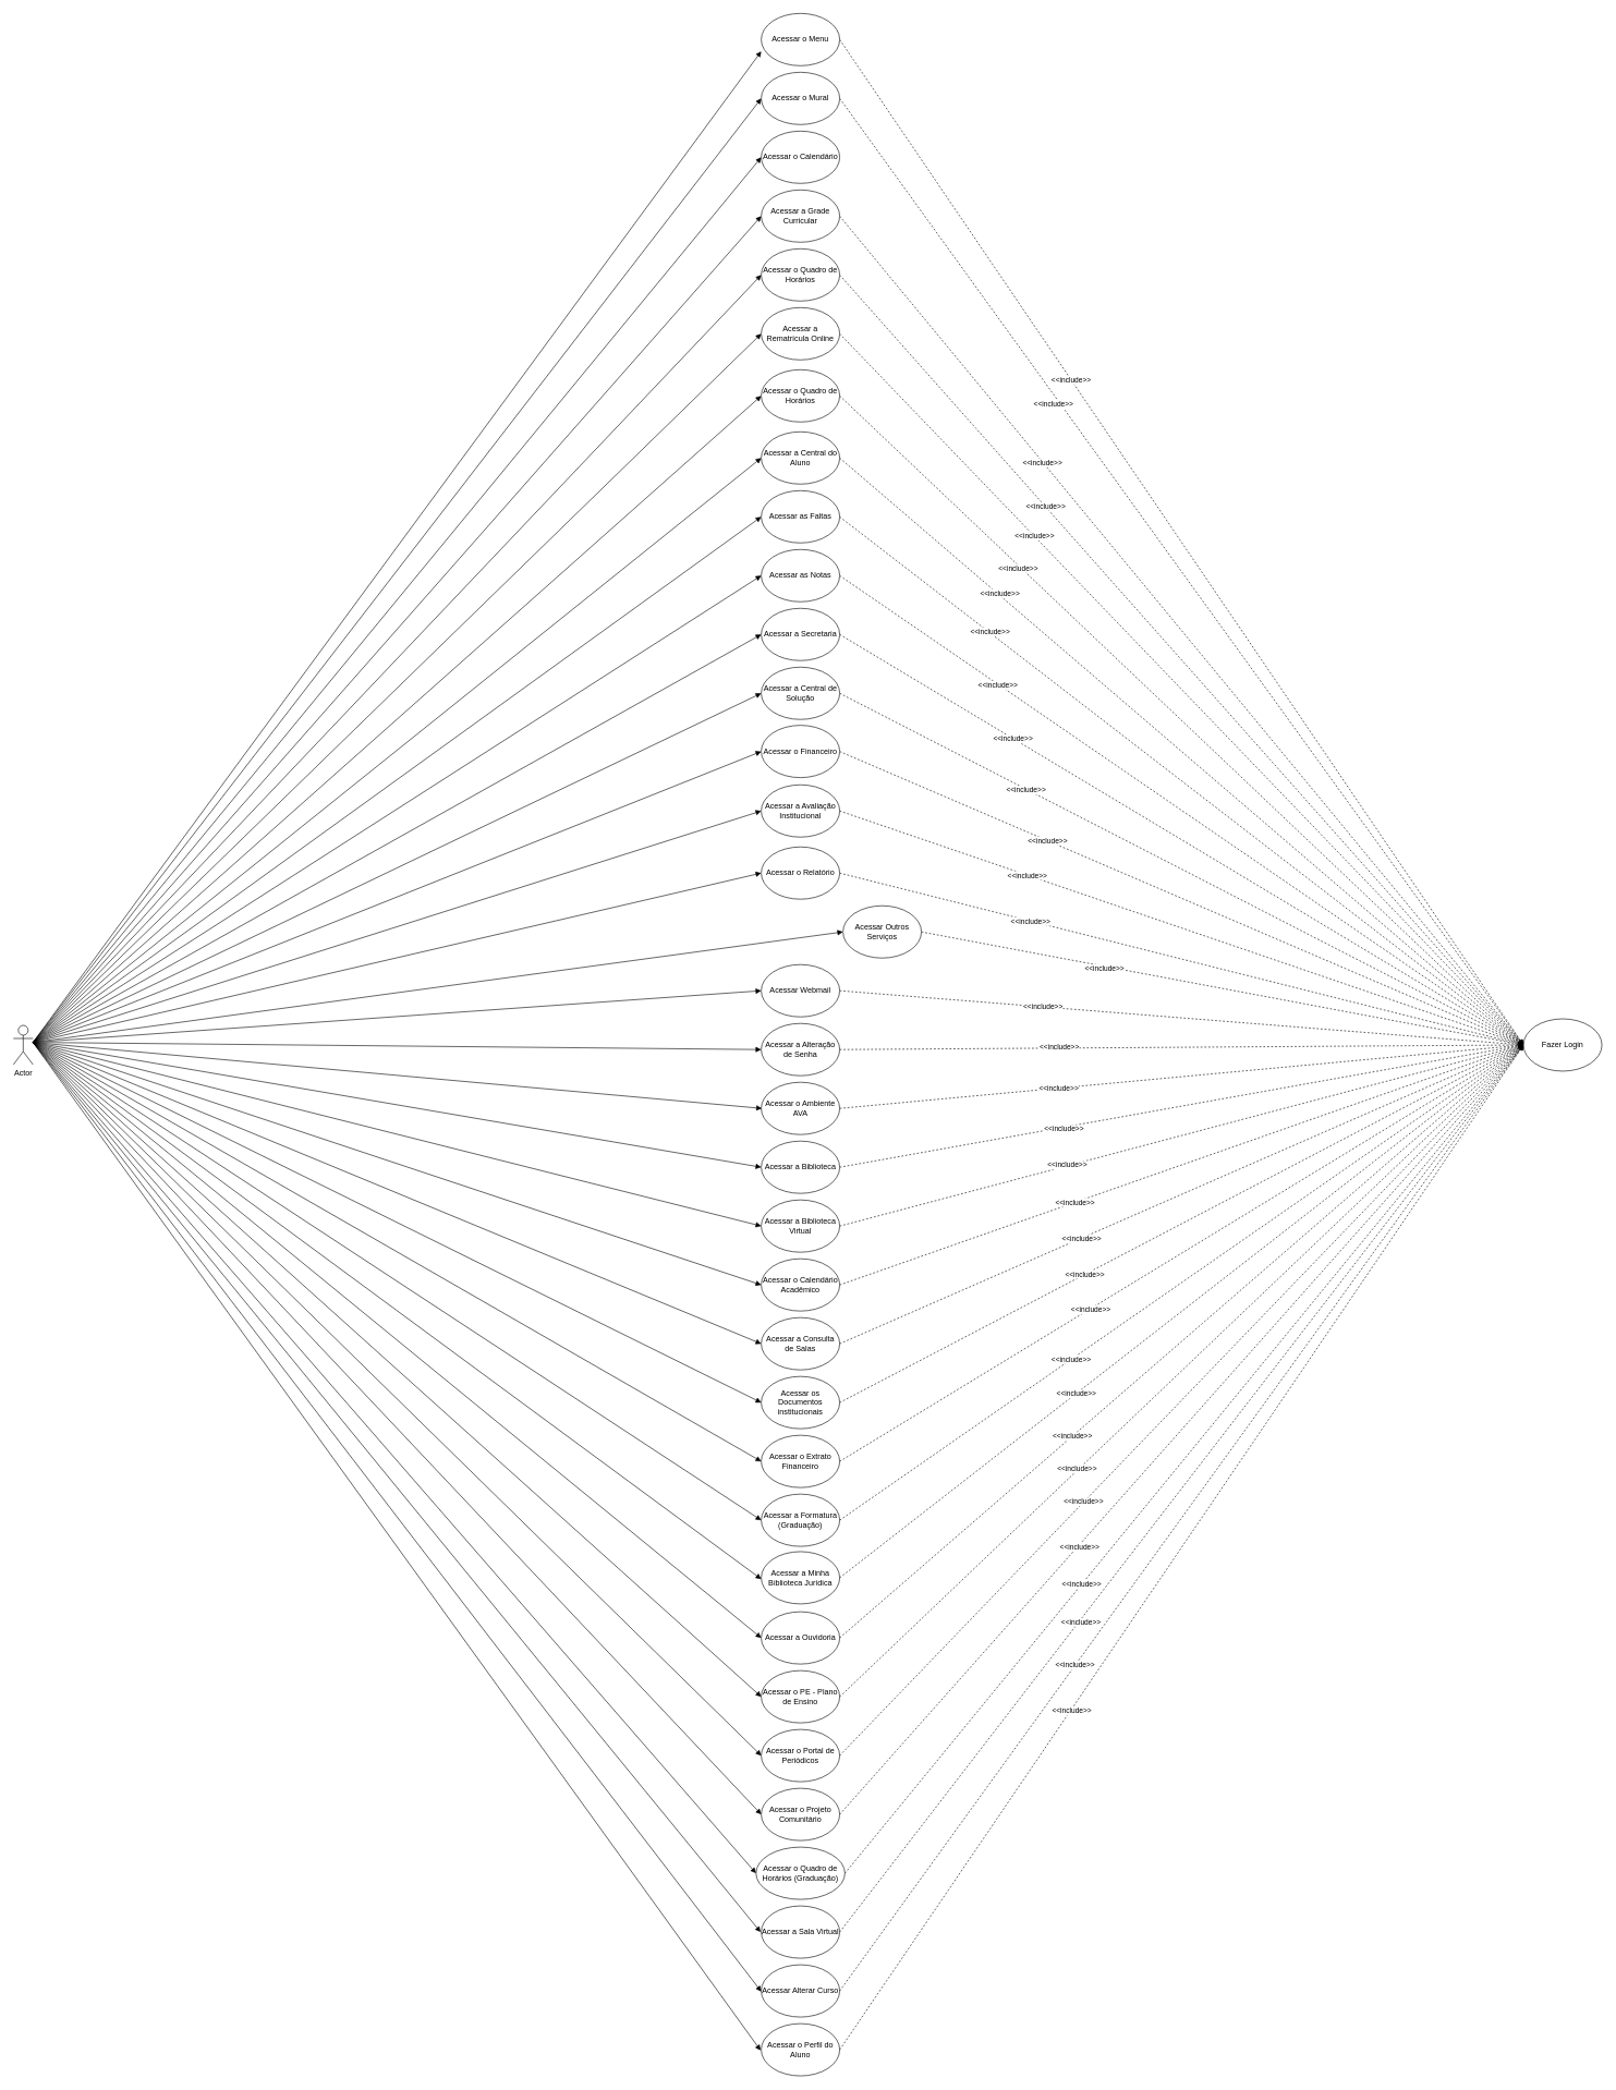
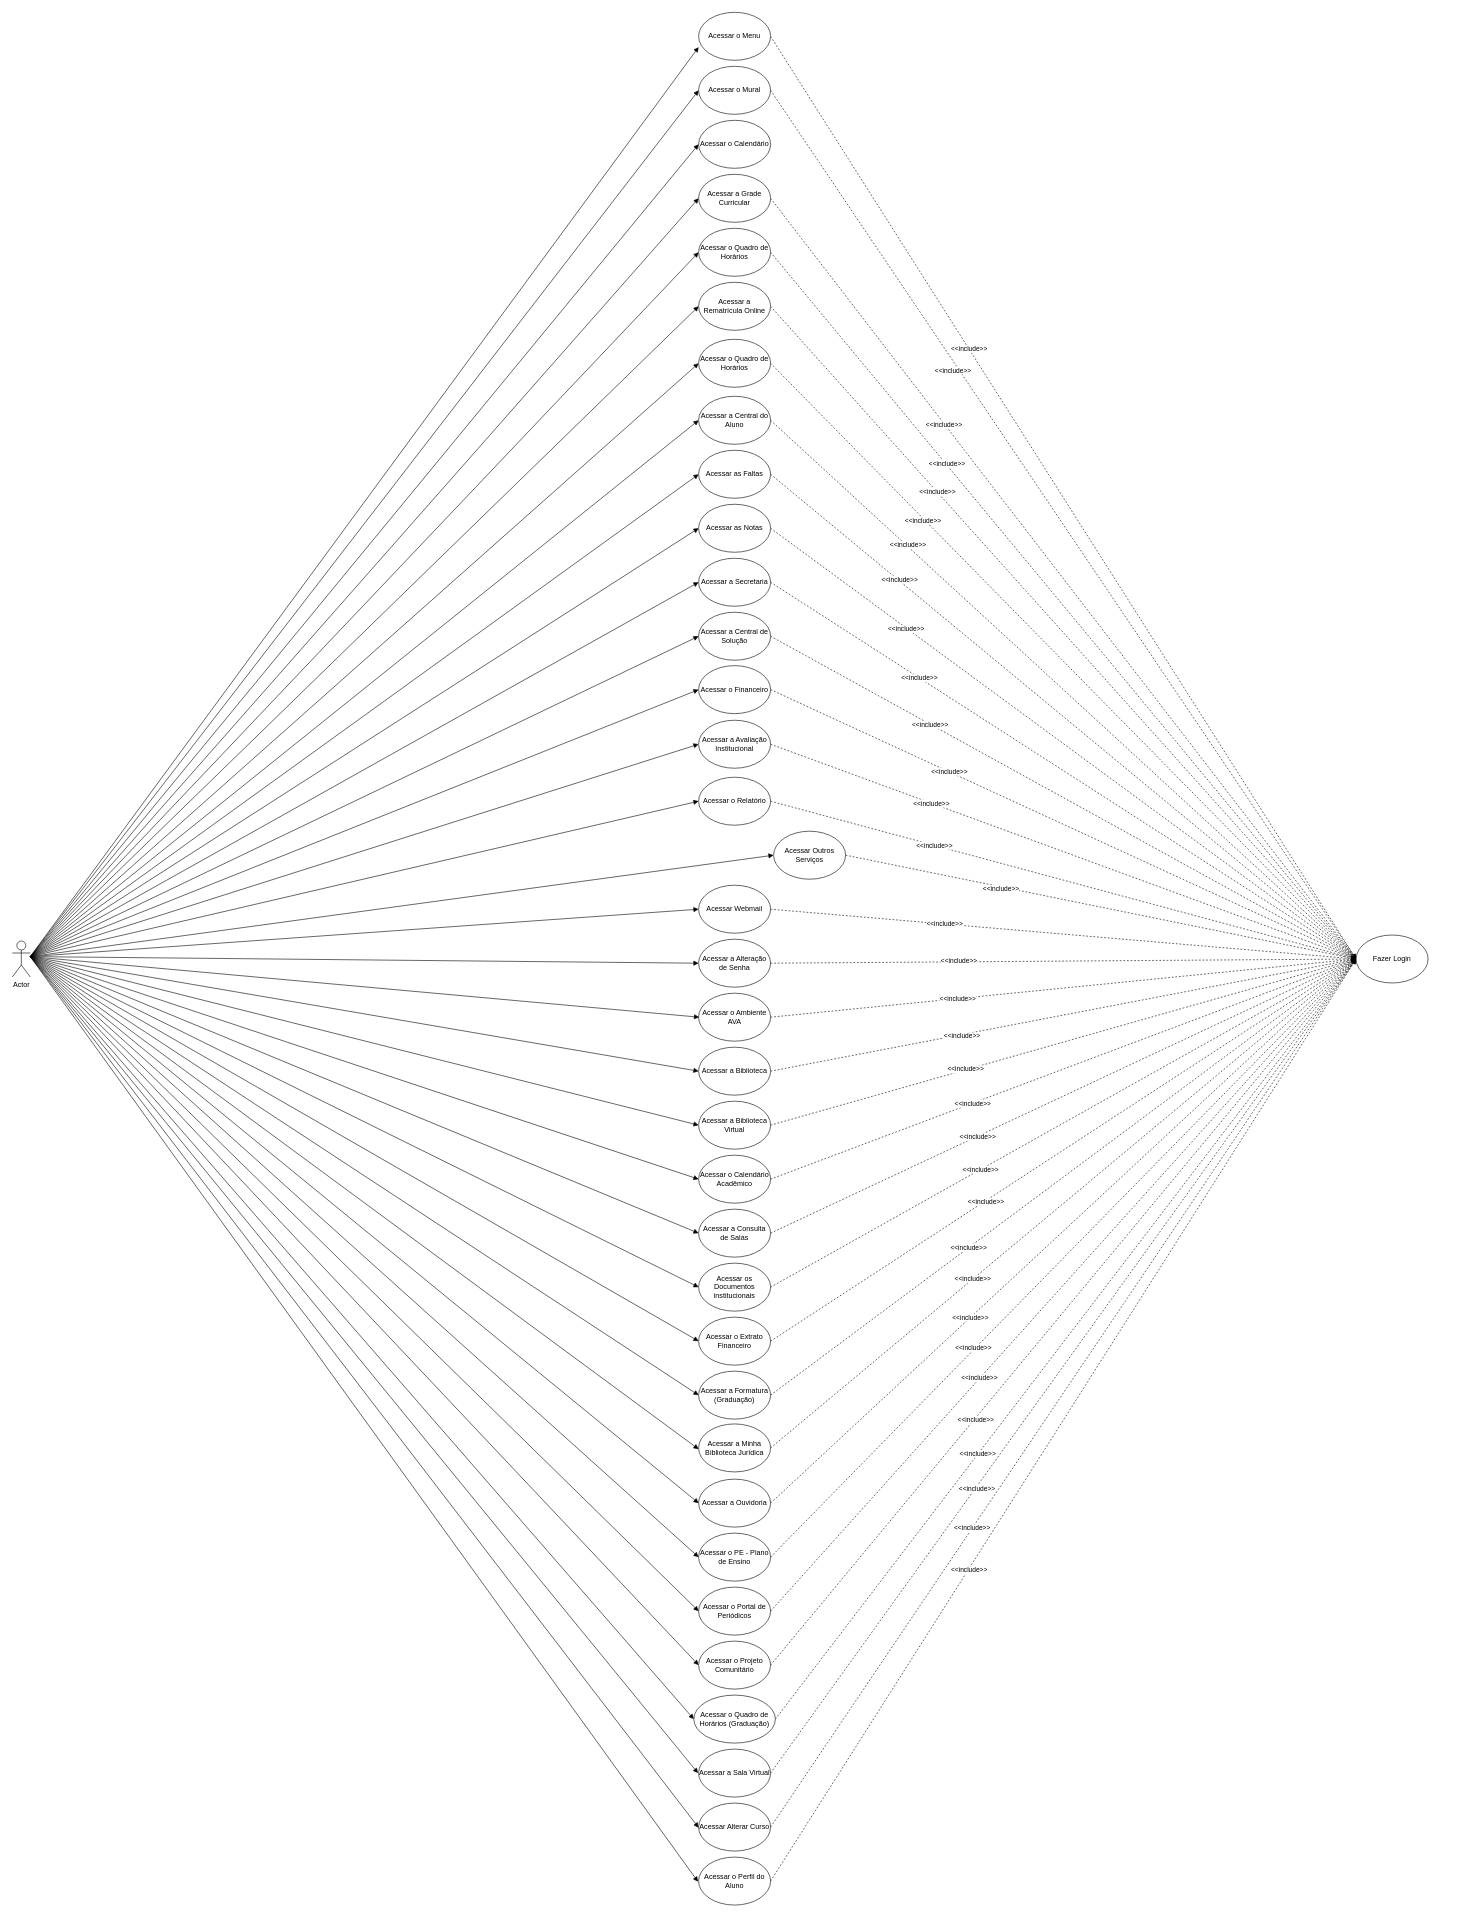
- <mxCell id="122" value="Fazer Login" style="ellipse;whiteSpace=wrap;html=1;" parent="1" vertex="1"><mxGeometry x="2330" y="1558" width="120" height="80" as="geometry" /></mxCell>
+ <mxCell id="122" value="Fazer Login" style="ellipse;whiteSpace=wrap;html=1;" parent="1" vertex="1"><mxGeometry x="2260" y="1558" width="120" height="80" as="geometry" /></mxCell>
